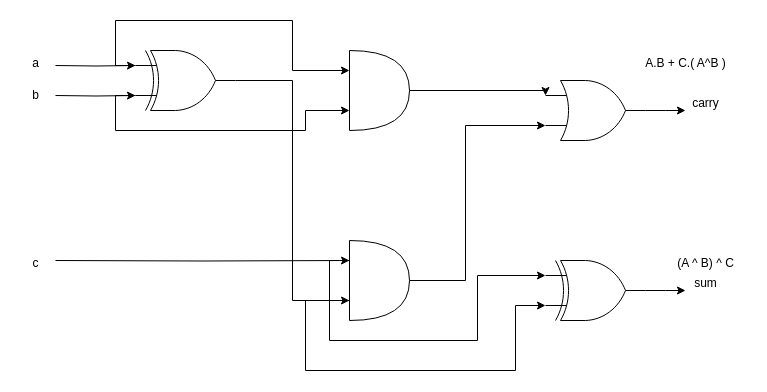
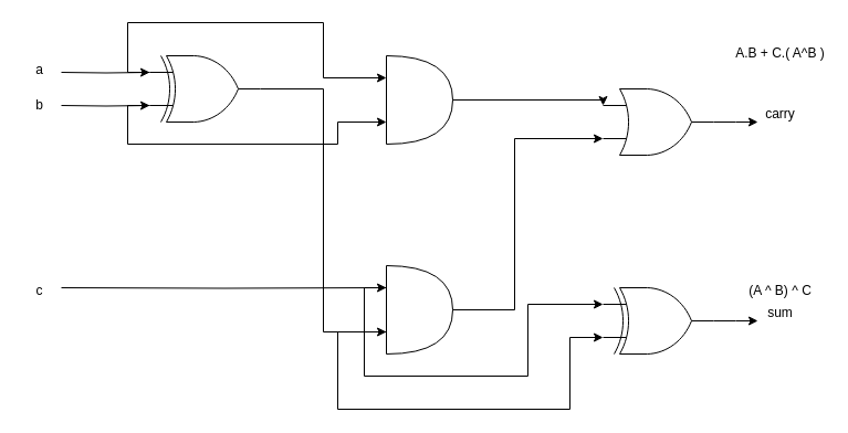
- <mxCell id="24" value="A.B + C.( A^B )" style="text;html=1;align=center;verticalAlign=middle;resizable=0;points=[];autosize=1;strokeColor=none;fillColor=none;" vertex="1" parent="1"><mxGeometry x="635" y="48" width="100" height="30" as="geometry" /></mxCell>
+ <mxCell id="24" value="A.B + C.( A^B )" style="text;html=1;align=center;verticalAlign=middle;resizable=0;points=[];autosize=1;strokeColor=none;fillColor=none;" vertex="1" parent="1"><mxGeometry x="655" y="33" width="100" height="30" as="geometry" /></mxCell>
